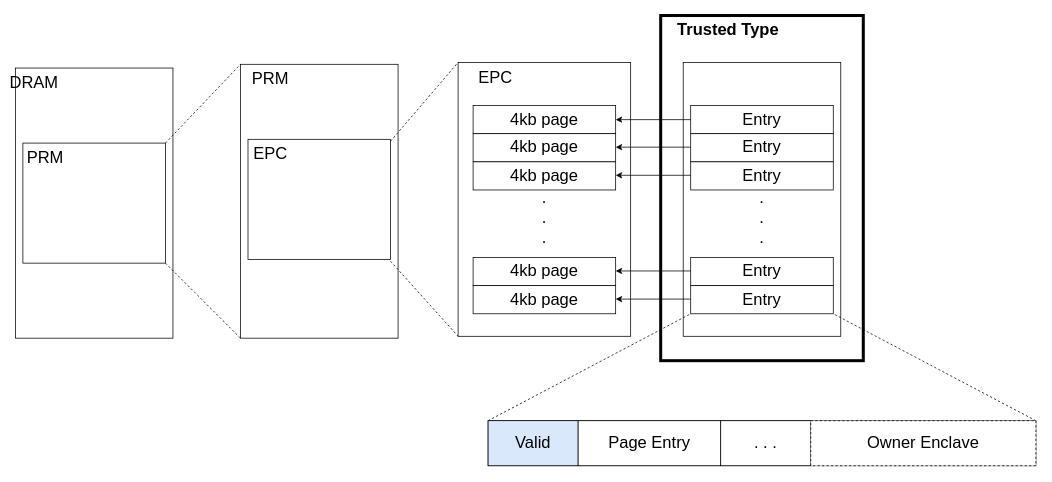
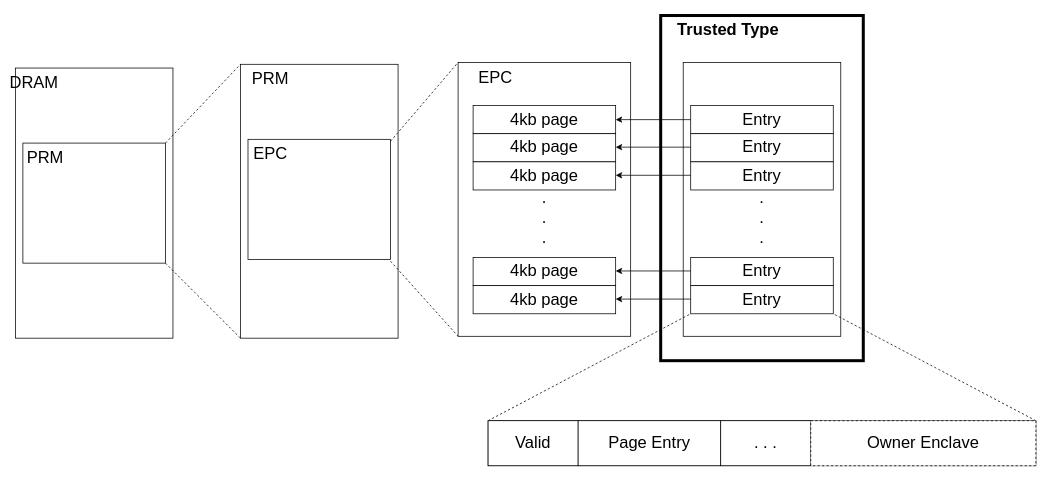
- <mxCell id="39" value="Valid" style="rounded=0;whiteSpace=wrap;html=1;strokeColor=#000000;strokeWidth=1;fontSize=22;fillColor=#dae8fc;" parent="1" vertex="1"><mxGeometry x="650" y="560" width="120" height="60" as="geometry" /></mxCell>
+ <mxCell id="39" value="Valid" style="rounded=0;whiteSpace=wrap;html=1;strokeColor=#000000;strokeWidth=1;fontSize=22;" parent="1" vertex="1"><mxGeometry x="650" y="560" width="120" height="60" as="geometry" /></mxCell>
